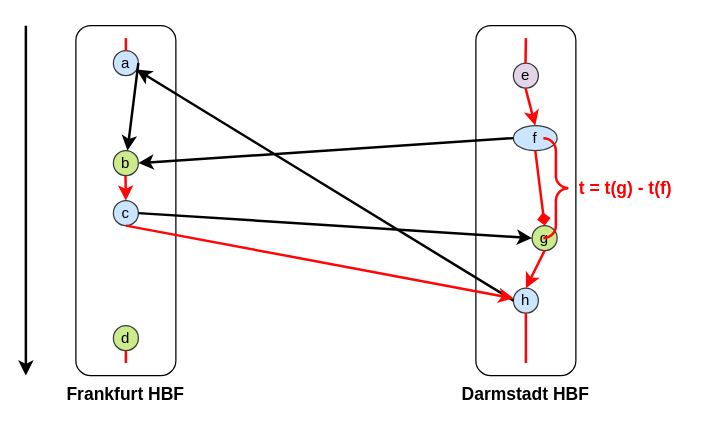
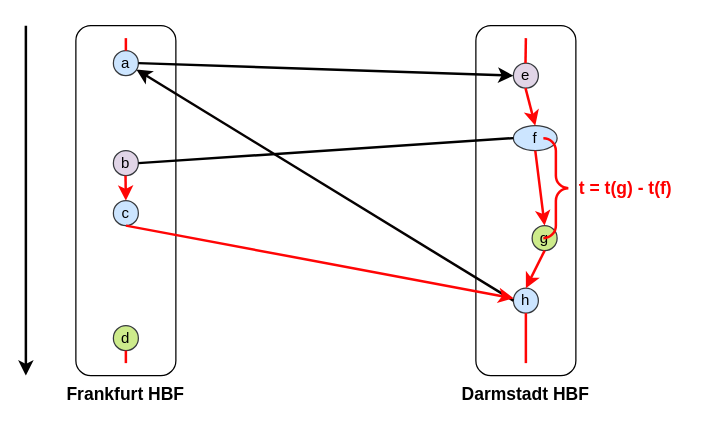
- <mxCell id="12" value="" style="endArrow=classic;html=1;rounded=0;exitX=1;exitY=0.5;exitDx=0;exitDy=0;strokeWidth=2;" edge="1" parent="1" source="6" target="7"><mxGeometry width="50" height="50" relative="1" as="geometry"><mxPoint x="200" y="40" as="sourcePoint" /><mxPoint x="250" y="-10" as="targetPoint" /></mxGeometry></mxCell>
+ <mxCell id="12" value="" style="endArrow=classic;html=1;rounded=0;exitX=1;exitY=0.5;exitDx=0;exitDy=0;entryX=0;entryY=0.5;entryDx=0;entryDy=0;strokeWidth=2;" edge="1" parent="1" source="6" target="9"><mxGeometry width="50" height="50" relative="1" as="geometry"><mxPoint x="200" y="40" as="sourcePoint" /><mxPoint x="250" y="-10" as="targetPoint" /></mxGeometry></mxCell>
- <mxCell id="14" value="" style="endArrow=classic;html=1;rounded=0;exitX=0;exitY=0.5;exitDx=0;exitDy=0;entryX=1;entryY=0.5;entryDx=0;entryDy=0;strokeWidth=2;" edge="1" parent="1" source="10" target="7"><mxGeometry width="50" height="50" relative="1" as="geometry"><mxPoint x="200" y="145" as="sourcePoint" /><mxPoint x="500" y="175" as="targetPoint" /></mxGeometry></mxCell>
+ <mxCell id="14" value="" style="endArrow=none;html=1;rounded=0;exitX=0;exitY=0.5;exitDx=0;exitDy=0;entryX=1;entryY=0.5;entryDx=0;entryDy=0;strokeWidth=2;" edge="1" parent="1" source="10" target="7"><mxGeometry width="50" height="50" relative="1" as="geometry"><mxPoint x="200" y="145" as="sourcePoint" /><mxPoint x="500" y="175" as="targetPoint" /></mxGeometry></mxCell>
- <mxCell id="7" value="b" style="ellipse;whiteSpace=wrap;html=1;aspect=fixed;fillColor=#cdeb8b;strokeColor=#36393d;" vertex="1" parent="1"><mxGeometry x="90" y="120" width="20" height="20" as="geometry" /></mxCell>
+ <mxCell id="7" value="b" style="ellipse;whiteSpace=wrap;html=1;aspect=fixed;fillColor=#e1d5e7;strokeColor=#36393d;" vertex="1" parent="1"><mxGeometry x="90" y="120" width="20" height="20" as="geometry" /></mxCell>
- <mxCell id="22" value="" style="endArrow=diamond;html=1;rounded=0;exitX=0.5;exitY=1;exitDx=0;exitDy=0;entryX=0.5;entryY=0;entryDx=0;entryDy=0;strokeWidth=2;strokeColor=#FF0505;" edge="1" parent="1" source="10" target="11"><mxGeometry width="50" height="50" relative="1" as="geometry"><mxPoint x="429.71" y="80" as="sourcePoint" /><mxPoint x="430" y="110" as="targetPoint" /></mxGeometry></mxCell>
+ <mxCell id="22" value="" style="endArrow=classic;html=1;rounded=0;exitX=0.5;exitY=1;exitDx=0;exitDy=0;entryX=0.5;entryY=0;entryDx=0;entryDy=0;strokeWidth=2;strokeColor=#FF0505;" edge="1" parent="1" source="10" target="11"><mxGeometry width="50" height="50" relative="1" as="geometry"><mxPoint x="429.71" y="80" as="sourcePoint" /><mxPoint x="430" y="110" as="targetPoint" /></mxGeometry></mxCell>
- <mxCell id="15" value="" style="endArrow=classic;html=1;rounded=0;exitX=1;exitY=0.5;exitDx=0;exitDy=0;entryX=0;entryY=0.5;entryDx=0;entryDy=0;strokeWidth=2;" edge="1" parent="1" source="8" target="11"><mxGeometry width="50" height="50" relative="1" as="geometry"><mxPoint x="220" y="220" as="sourcePoint" /><mxPoint x="270" y="170" as="targetPoint" /></mxGeometry></mxCell>
